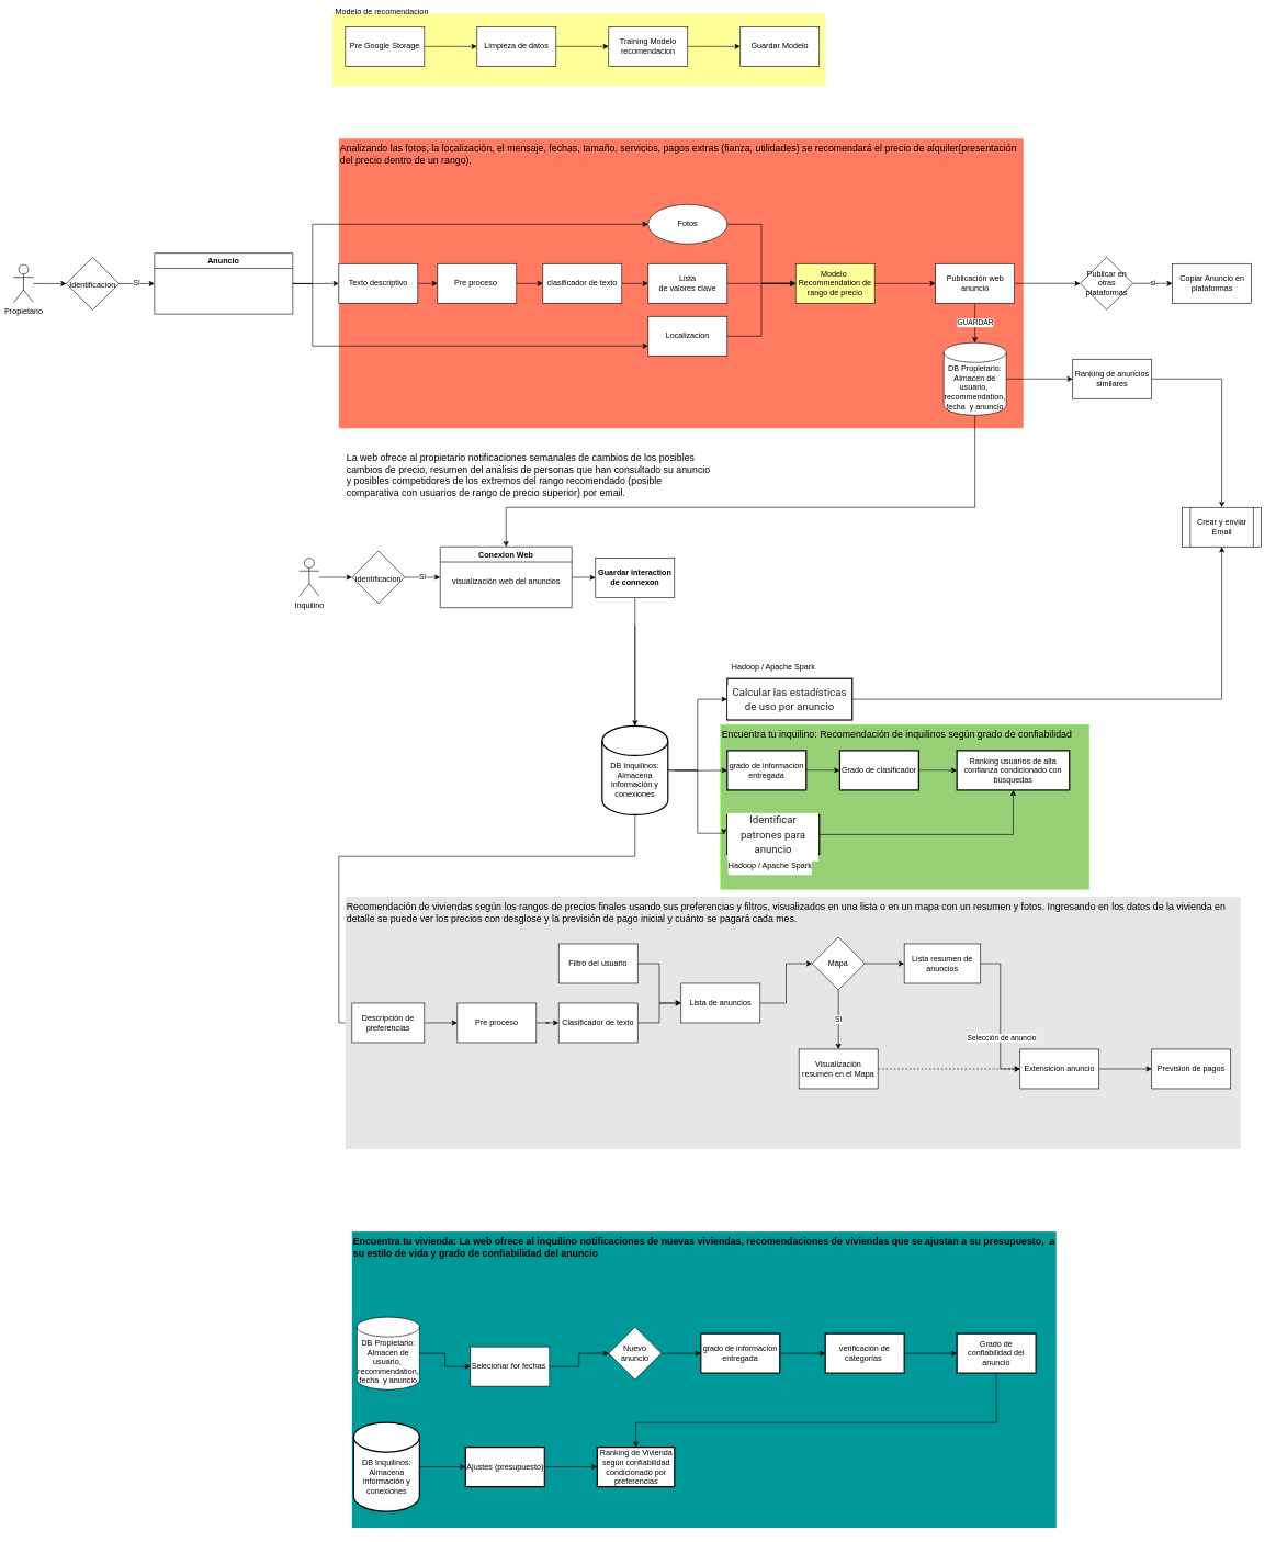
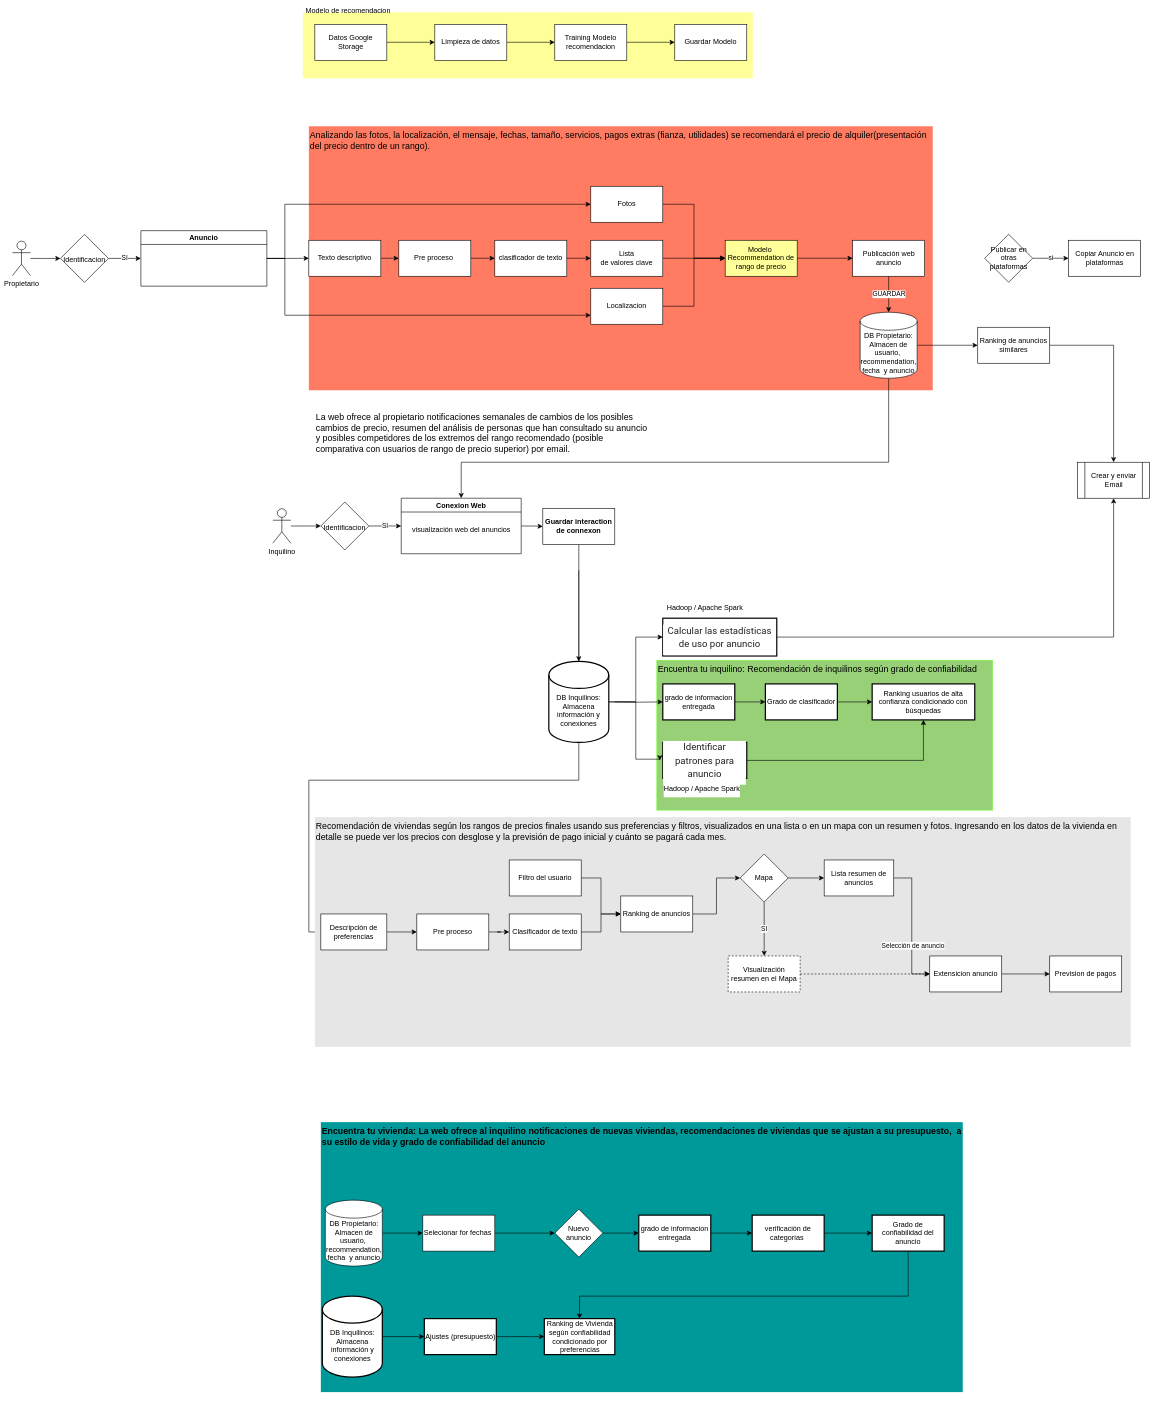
- <mxCell id="98" value="Pre Google Storage" style="rounded=0;whiteSpace=wrap;html=1;" vertex="1" parent="1"><mxGeometry x="524" y="40" width="120" height="60" as="geometry" /></mxCell>
+ <mxCell id="98" value="Datos Google Storage" style="rounded=0;whiteSpace=wrap;html=1;" vertex="1" parent="1"><mxGeometry x="524" y="40" width="120" height="60" as="geometry" /></mxCell>
- <mxCell id="13" value="Fotos" style="ellipse;whiteSpace=wrap;html=1;" vertex="1" parent="1"><mxGeometry x="984" y="310" width="120" height="60" as="geometry" /></mxCell>
+ <mxCell id="13" value="Fotos" style="rounded=0;whiteSpace=wrap;html=1;" vertex="1" parent="1"><mxGeometry x="984" y="310" width="120" height="60" as="geometry" /></mxCell>
- <mxCell id="30" value="" style="edgeStyle=orthogonalEdgeStyle;rounded=0;orthogonalLoop=1;jettySize=auto;html=1;" edge="1" parent="1" source="31" target="50"><mxGeometry relative="1" as="geometry" /></mxCell>
- <mxCell id="77" value="Lista de anuncios" style="whiteSpace=wrap;html=1;" vertex="1" parent="1"><mxGeometry x="1034" y="1493" width="120" height="60" as="geometry" /></mxCell>
+ <mxCell id="77" value="Ranking de anuncios" style="whiteSpace=wrap;html=1;" vertex="1" parent="1"><mxGeometry x="1034" y="1493" width="120" height="60" as="geometry" /></mxCell>
- <mxCell id="73" value="Visualización resumen en el Mapa" style="whiteSpace=wrap;html=1;" vertex="1" parent="1"><mxGeometry x="1213" y="1593" width="120" height="60" as="geometry" /></mxCell>
+ <mxCell id="73" value="Visualización resumen en el Mapa" style="whiteSpace=wrap;html=1;dashed=1;" vertex="1" parent="1"><mxGeometry x="1213" y="1593" width="120" height="60" as="geometry" /></mxCell>
- <mxCell id="83" value="Selecionar for fechas&amp;nbsp;" style="whiteSpace=wrap;html=1;" vertex="1" parent="1"><mxGeometry x="714" y="2045" width="120" height="60" as="geometry" /></mxCell>
+ <mxCell id="83" value="Selecionar for fechas&amp;nbsp;" style="whiteSpace=wrap;html=1;" vertex="1" parent="1"><mxGeometry x="704" y="2025" width="120" height="60" as="geometry" /></mxCell>
